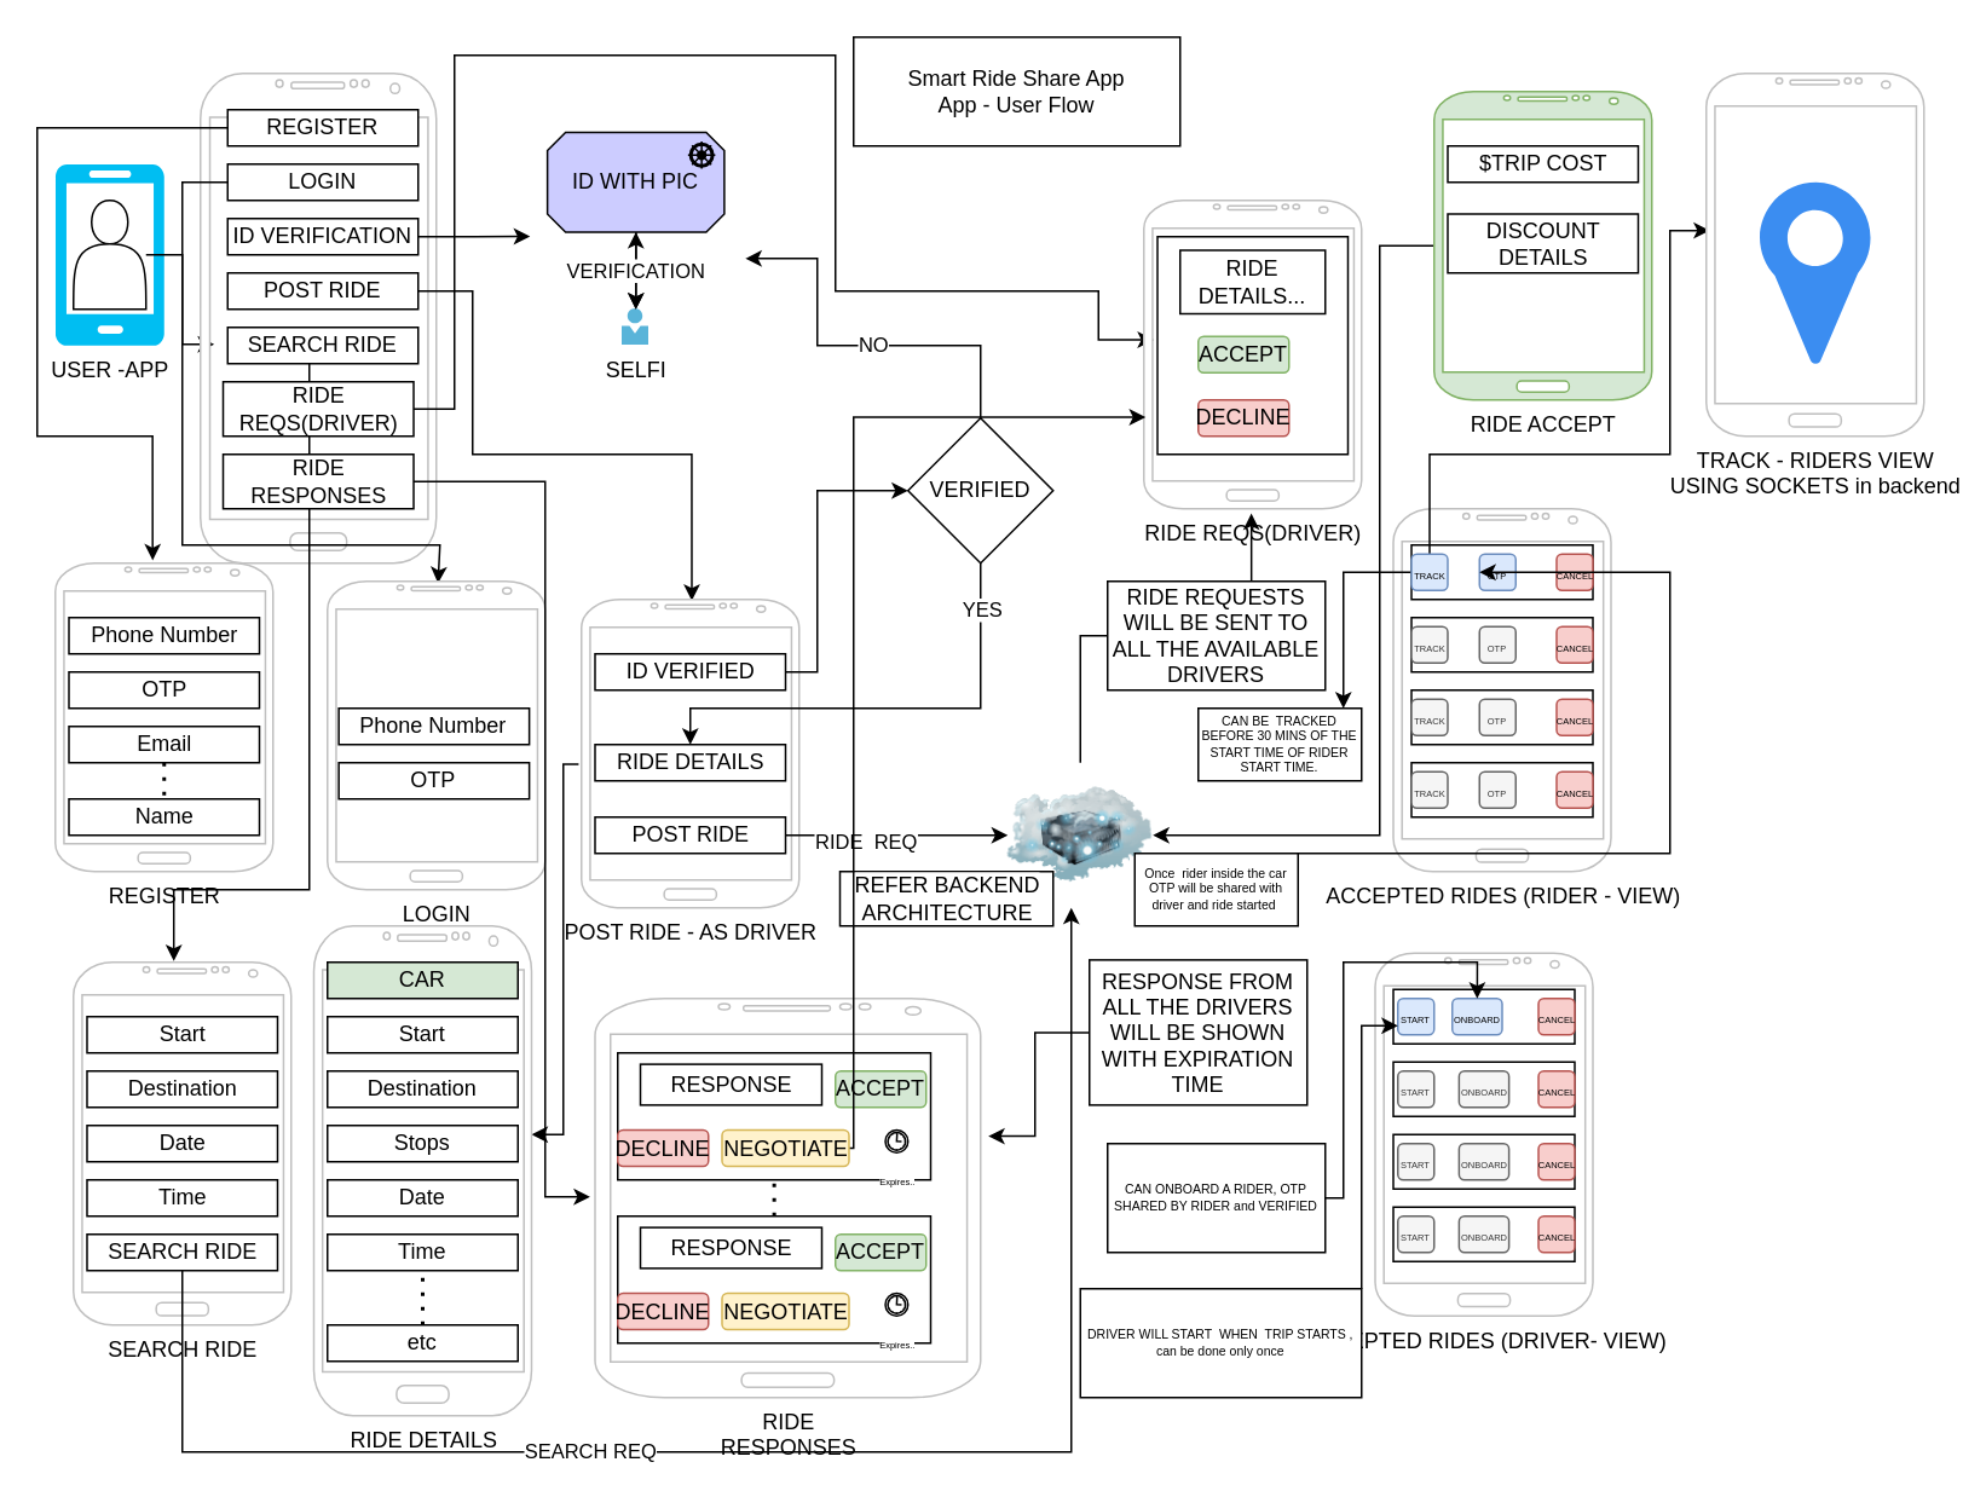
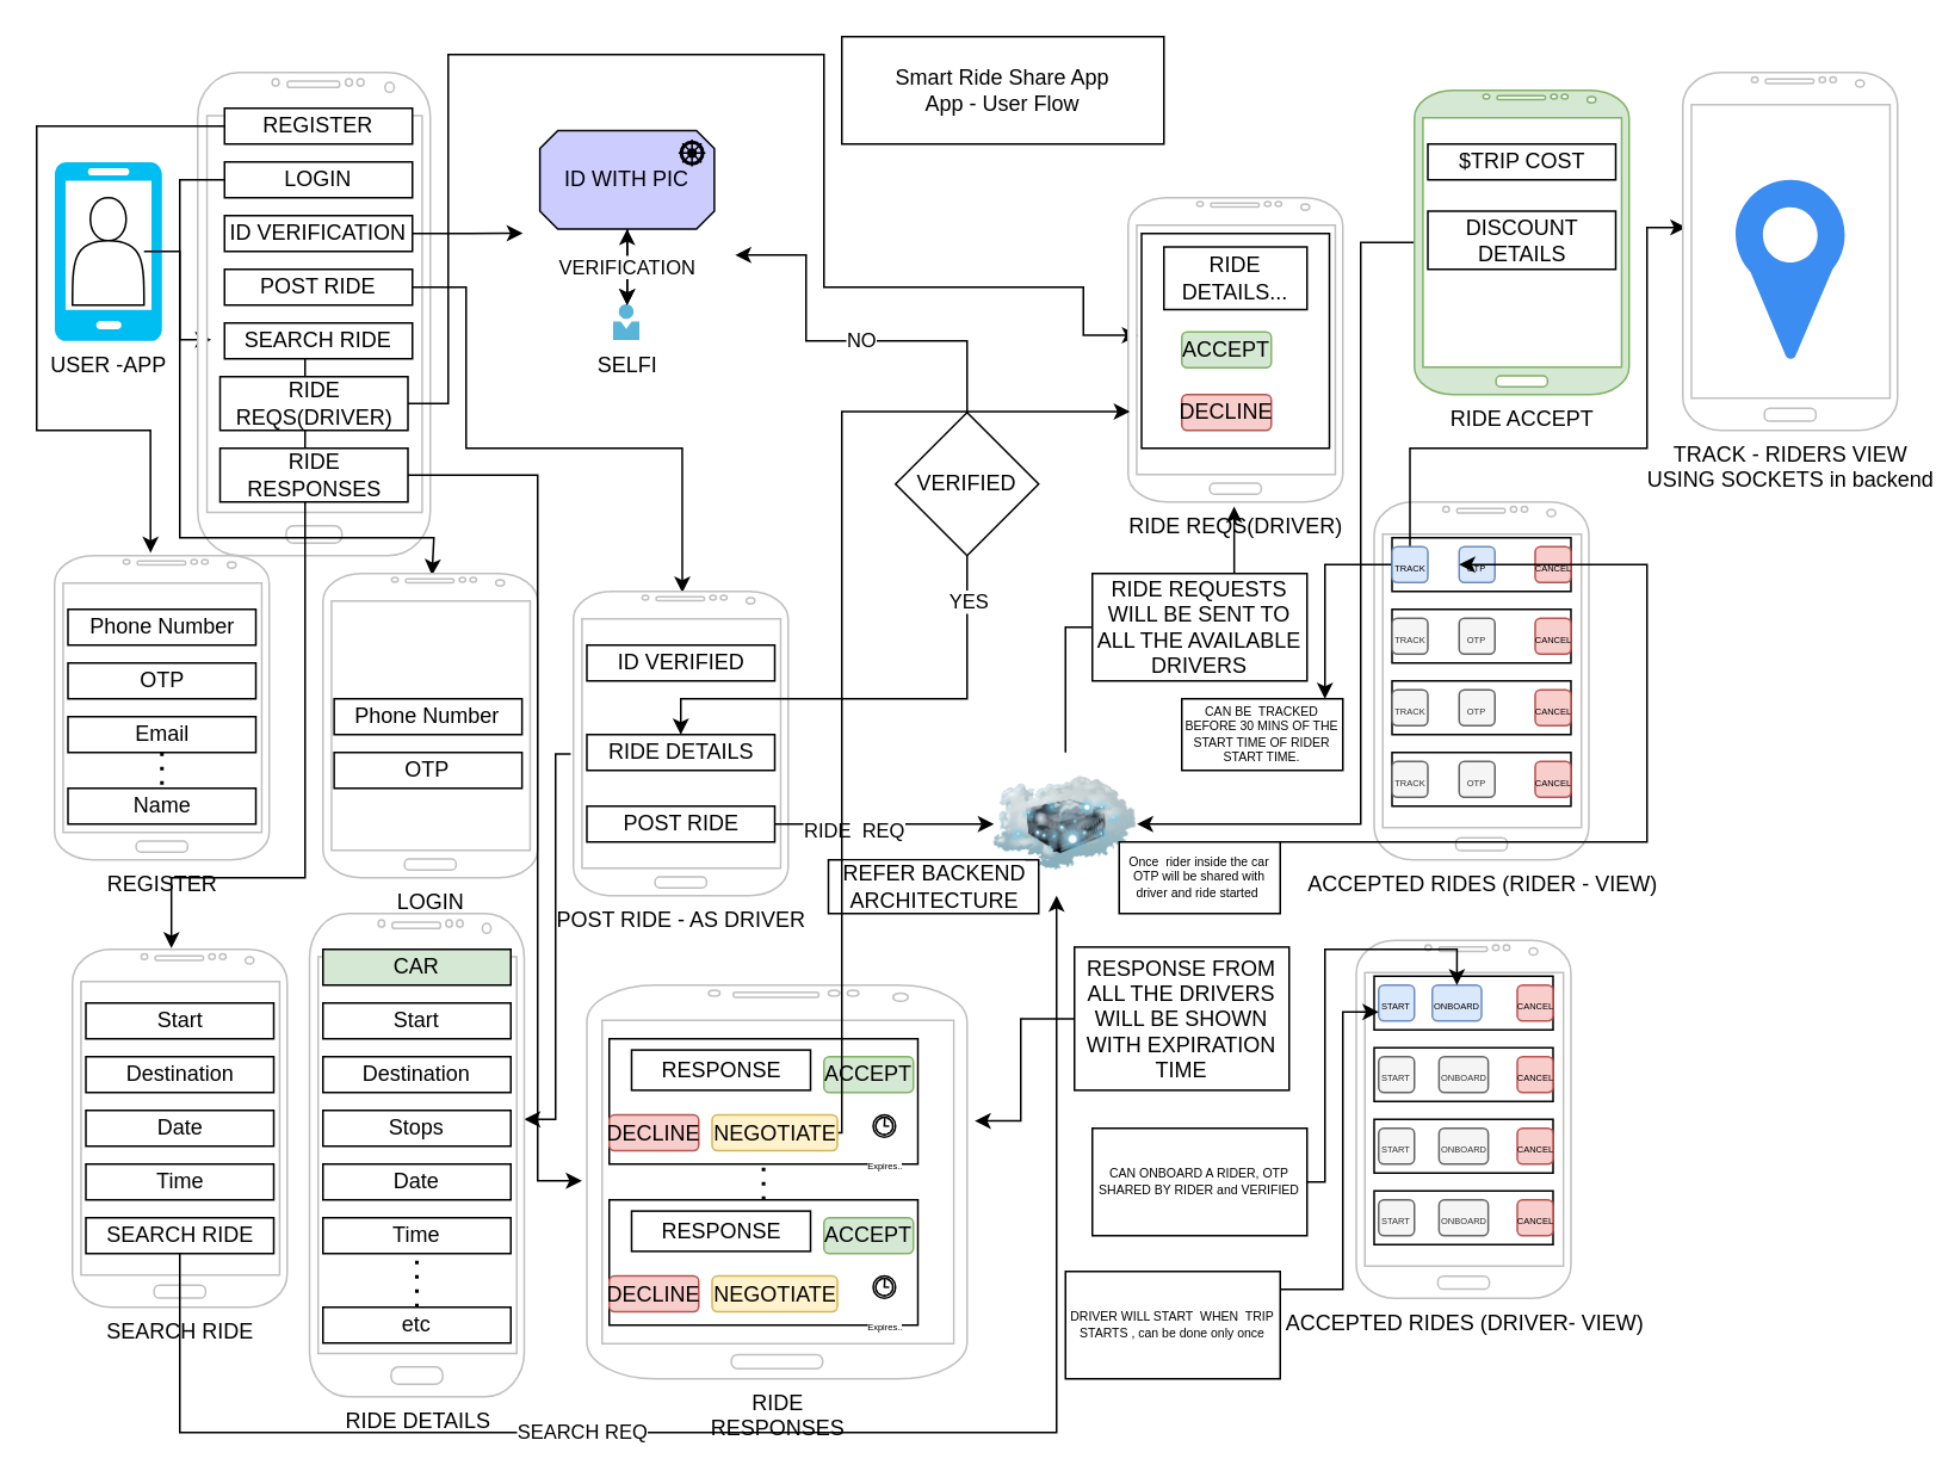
- <mxCell id="32" style="edgeStyle=orthogonalEdgeStyle;rounded=0;orthogonalLoop=1;jettySize=auto;html=1;entryX=0;entryY=0.5;entryDx=0;entryDy=0;" parent="1" source="33" target="38" edge="1"><mxGeometry relative="1" as="geometry"><Array as="points"><mxPoint x="450" y="370" /><mxPoint x="450" y="270" /><mxPoint x="480" y="270" /></Array></mxGeometry></mxCell>
- <mxCell id="139" value="DRIVER WILL START&amp;nbsp; WHEN&amp;nbsp; TRIP STARTS , can be done only once" style="rounded=0;whiteSpace=wrap;html=1;fontSize=7;" parent="1" vertex="1"><mxGeometry x="595" y="710" width="155" height="60" as="geometry" /></mxCell>
+ <mxCell id="139" value="DRIVER WILL START&amp;nbsp; WHEN&amp;nbsp; TRIP STARTS , can be done only once" style="rounded=0;whiteSpace=wrap;html=1;fontSize=7;" parent="1" vertex="1"><mxGeometry x="595" y="710" width="120" height="60" as="geometry" /></mxCell>
